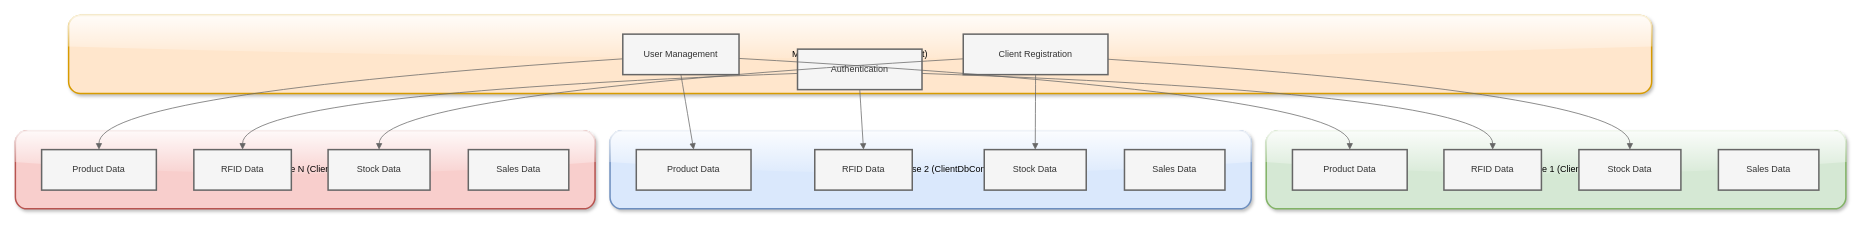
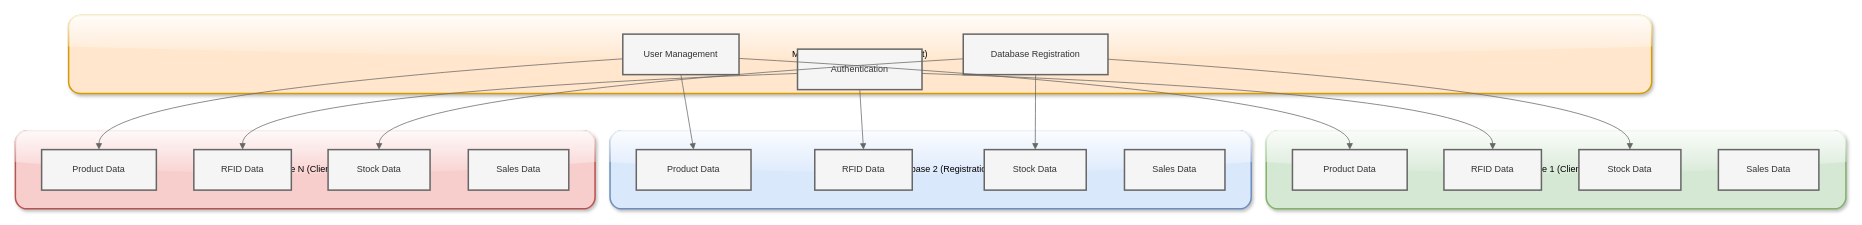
- <mxCell id="8" value="Client Registration" style="whiteSpace=wrap;strokeWidth=2;fillColor=#f5f5f5;fontColor=#333333;strokeColor=#666666;" vertex="1" parent="1"><mxGeometry x="1284" y="45" width="193" height="54" as="geometry" /></mxCell>
+ <mxCell id="8" value="Database Registration" style="whiteSpace=wrap;strokeWidth=2;fillColor=#f5f5f5;fontColor=#333333;strokeColor=#666666;" vertex="1" parent="1"><mxGeometry x="1284" y="45" width="193" height="54" as="geometry" /></mxCell>
- <mxCell id="3" value="Client Database 2 (ClientDbContext)" style="whiteSpace=wrap;strokeWidth=2;fillColor=#dae8fc;strokeColor=#6c8ebf;rounded=1;glass=1;shadow=1;" vertex="1" parent="1"><mxGeometry x="813" y="174" width="855" height="104" as="geometry" /></mxCell>
+ <mxCell id="3" value="Client Database 2 (Registration)" style="whiteSpace=wrap;strokeWidth=2;fillColor=#dae8fc;strokeColor=#6c8ebf;rounded=1;glass=1;shadow=1;" vertex="1" parent="1"><mxGeometry x="813" y="174" width="855" height="104" as="geometry" /></mxCell>
